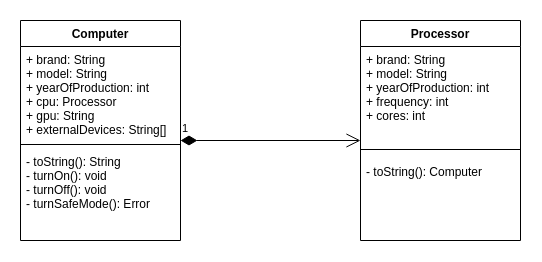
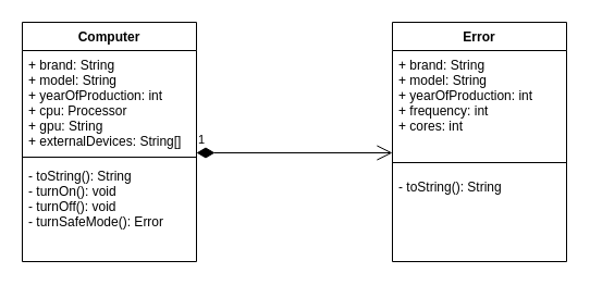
- <mxCell id="6" value="Processor" style="swimlane;fontStyle=1;align=center;verticalAlign=top;childLayout=stackLayout;horizontal=1;startSize=26;horizontalStack=0;resizeParent=1;resizeParentMax=0;resizeLast=0;collapsible=1;marginBottom=0;" vertex="1" parent="1"><mxGeometry x="360" y="20" width="160" height="220" as="geometry" /></mxCell>
+ <mxCell id="6" value="Error" style="swimlane;fontStyle=1;align=center;verticalAlign=top;childLayout=stackLayout;horizontal=1;startSize=26;horizontalStack=0;resizeParent=1;resizeParentMax=0;resizeLast=0;collapsible=1;marginBottom=0;" vertex="1" parent="1"><mxGeometry x="360" y="20" width="160" height="220" as="geometry" /></mxCell>
- <mxCell id="9" value="- toString(): Computer" style="text;strokeColor=none;fillColor=none;align=left;verticalAlign=top;spacingLeft=4;spacingRight=4;overflow=hidden;rotatable=0;points=[[0,0.5],[1,0.5]];portConstraint=eastwest;" vertex="1" parent="6"><mxGeometry y="138" width="160" height="82" as="geometry" /></mxCell>
+ <mxCell id="9" value="- toString(): String" style="text;strokeColor=none;fillColor=none;align=left;verticalAlign=top;spacingLeft=4;spacingRight=4;overflow=hidden;rotatable=0;points=[[0,0.5],[1,0.5]];portConstraint=eastwest;" vertex="1" parent="6"><mxGeometry y="138" width="160" height="82" as="geometry" /></mxCell>
